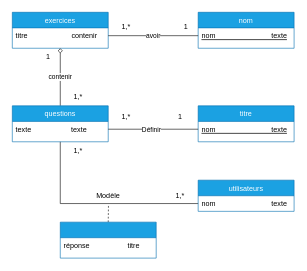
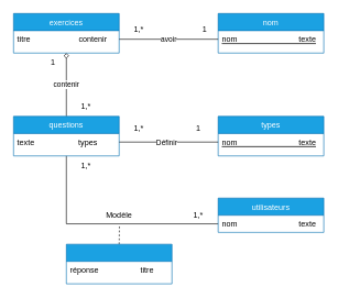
- <mxCell id="11" value="titre" style="swimlane;fontStyle=0;align=center;verticalAlign=top;childLayout=stackLayout;horizontal=1;startSize=26;horizontalStack=0;resizeParent=1;resizeLast=0;collapsible=1;marginBottom=0;rounded=0;shadow=0;strokeWidth=1;fillColor=#1ba1e2;fontColor=#ffffff;strokeColor=#006EAF;" parent="1" vertex="1"><mxGeometry x="330" y="176" width="160" height="60" as="geometry"><mxRectangle x="230" y="140" width="160" height="26" as="alternateBounds" /></mxGeometry></mxCell>
+ <mxCell id="11" value="types" style="swimlane;fontStyle=0;align=center;verticalAlign=top;childLayout=stackLayout;horizontal=1;startSize=26;horizontalStack=0;resizeParent=1;resizeLast=0;collapsible=1;marginBottom=0;rounded=0;shadow=0;strokeWidth=1;fillColor=#1ba1e2;fontColor=#ffffff;strokeColor=#006EAF;" parent="1" vertex="1"><mxGeometry x="330" y="176" width="160" height="60" as="geometry"><mxRectangle x="230" y="140" width="160" height="26" as="alternateBounds" /></mxGeometry></mxCell>
- <mxCell id="10" value="texte                    texte" style="text;align=left;verticalAlign=top;spacingLeft=4;spacingRight=4;overflow=hidden;rotatable=0;points=[[0,0.5],[1,0.5]];portConstraint=eastwest;" parent="9" vertex="1"><mxGeometry y="26" width="160" height="26" as="geometry" /></mxCell>
+ <mxCell id="10" value="texte                    types" style="text;align=left;verticalAlign=top;spacingLeft=4;spacingRight=4;overflow=hidden;rotatable=0;points=[[0,0.5],[1,0.5]];portConstraint=eastwest;" parent="9" vertex="1"><mxGeometry y="26" width="160" height="26" as="geometry" /></mxCell>
